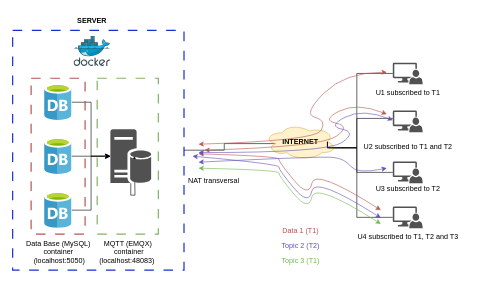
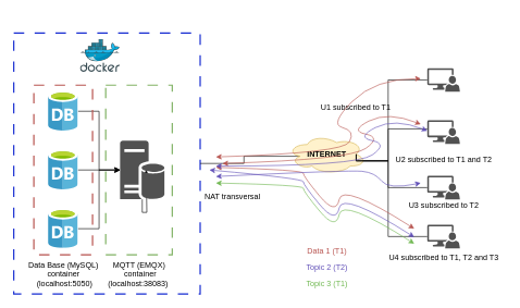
- <mxCell id="40" value="&lt;b&gt;SERVER&lt;/b&gt;" style="text;html=1;align=center;verticalAlign=middle;resizable=0;points=[];autosize=1;strokeColor=none;fillColor=none;" vertex="1" parent="1"><mxGeometry x="117.49" y="20" width="70" height="30" as="geometry" /></mxCell>
- <mxCell id="26" value="U1 subscribed to T1" style="text;html=1;align=center;verticalAlign=middle;resizable=0;points=[];autosize=1;strokeColor=none;fillColor=none;" vertex="1" parent="1"><mxGeometry x="614" y="140" width="130" height="30" as="geometry" /></mxCell>
+ <mxCell id="26" value="U1 subscribed to T1" style="text;html=1;align=center;verticalAlign=middle;resizable=0;points=[];autosize=1;strokeColor=none;fillColor=none;" vertex="1" parent="1"><mxGeometry x="479" y="150" width="130" height="30" as="geometry" /></mxCell>
- <mxCell id="17" value="MQTT (EMQX)&lt;br&gt;&amp;nbsp;container&lt;br&gt;(localhost:48083)&amp;nbsp;" style="text;html=1;align=center;verticalAlign=middle;resizable=0;points=[];autosize=1;strokeColor=none;fillColor=none;" vertex="1" parent="1"><mxGeometry x="151.98" y="390" width="120" height="60" as="geometry" /></mxCell>
+ <mxCell id="17" value="MQTT (EMQX)&lt;br&gt;&amp;nbsp;container&lt;br&gt;(localhost:38083)&amp;nbsp;" style="text;html=1;align=center;verticalAlign=middle;resizable=0;points=[];autosize=1;strokeColor=none;fillColor=none;" vertex="1" parent="1"><mxGeometry x="151.98" y="390" width="120" height="60" as="geometry" /></mxCell>
